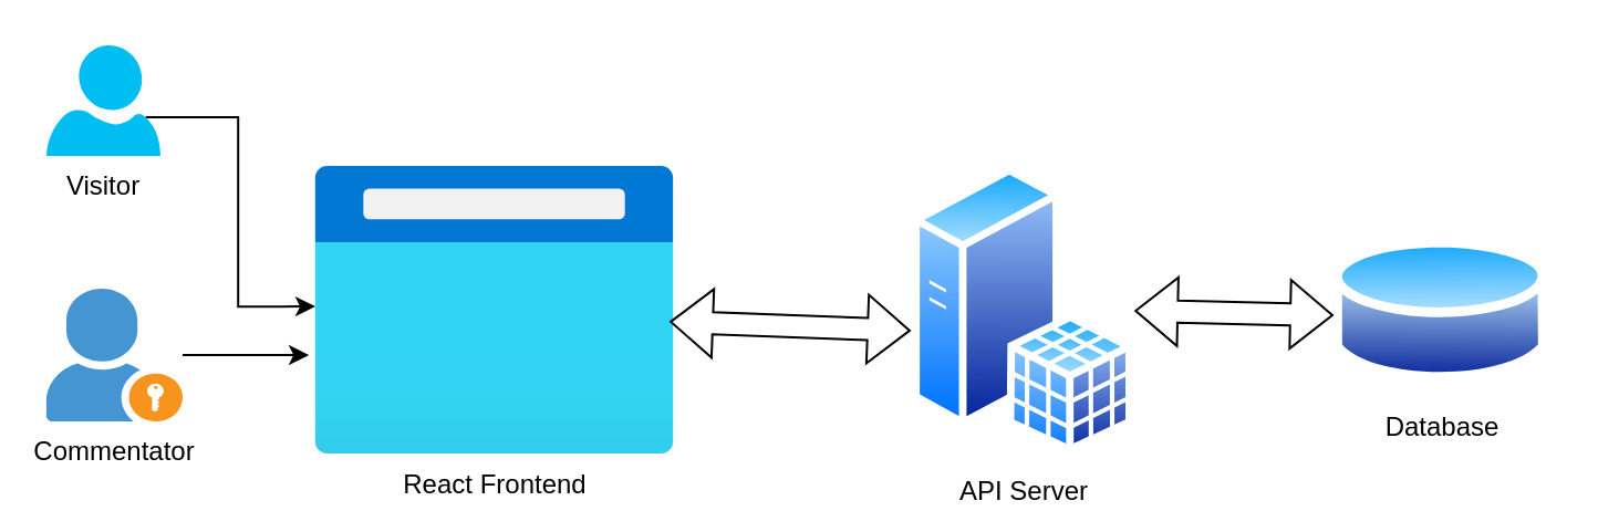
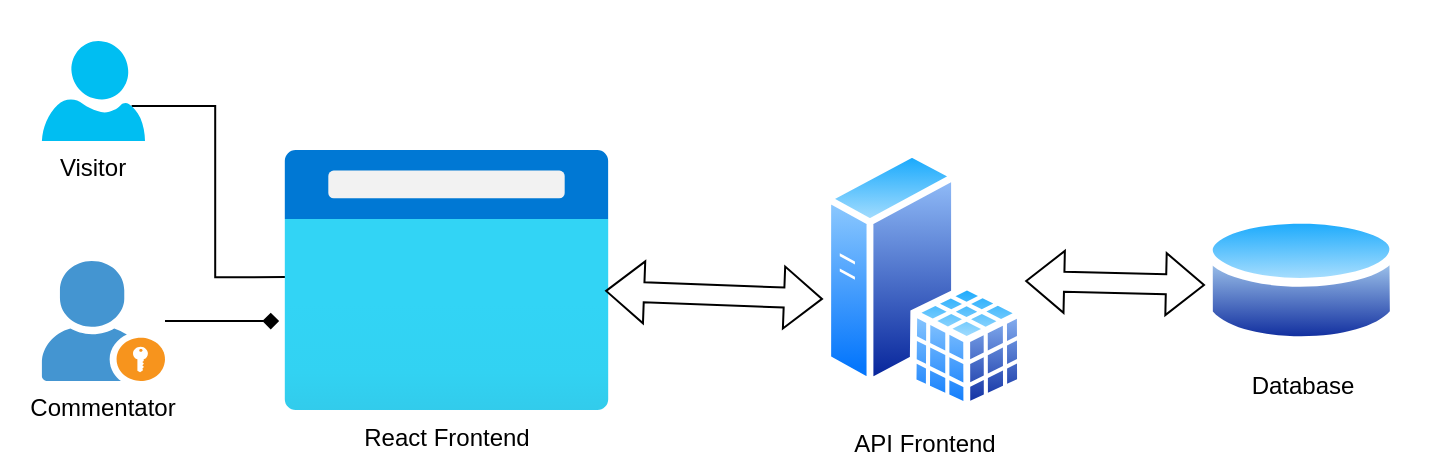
- <mxCell id="3" style="edgeStyle=orthogonalEdgeStyle;rounded=0;orthogonalLoop=1;jettySize=auto;html=1;exitX=0.87;exitY=0.65;exitDx=0;exitDy=0;exitPerimeter=0;entryX=0;entryY=0.485;entryDx=0;entryDy=0;entryPerimeter=0;" edge="1" parent="1" source="4" target="5"><mxGeometry relative="1" as="geometry" /></mxCell>
+ <mxCell id="3" style="edgeStyle=orthogonalEdgeStyle;rounded=0;orthogonalLoop=1;jettySize=auto;html=1;exitX=0.87;exitY=0.65;exitDx=0;exitDy=0;exitPerimeter=0;entryX=0;entryY=0.485;entryDx=0;entryDy=0;entryPerimeter=0;endArrow=none;" edge="1" parent="1" source="4" target="5"><mxGeometry relative="1" as="geometry" /></mxCell>
- <mxCell id="6" value="" style="endArrow=classic;html=1;rounded=0;entryX=-0.018;entryY=0.654;entryDx=0;entryDy=0;entryPerimeter=0;" edge="1" parent="1" source="2" target="5"><mxGeometry width="50" height="50" relative="1" as="geometry"><mxPoint x="342" y="285" as="sourcePoint" /><mxPoint x="392" y="235" as="targetPoint" /></mxGeometry></mxCell>
+ <mxCell id="6" value="" style="endArrow=diamond;html=1;rounded=0;entryX=-0.018;entryY=0.654;entryDx=0;entryDy=0;entryPerimeter=0;" edge="1" parent="1" source="2" target="5"><mxGeometry width="50" height="50" relative="1" as="geometry"><mxPoint x="342" y="285" as="sourcePoint" /><mxPoint x="392" y="235" as="targetPoint" /></mxGeometry></mxCell>
- <mxCell id="7" value="API Server" style="image;aspect=fixed;perimeter=ellipsePerimeter;html=1;align=center;shadow=0;dashed=0;spacingTop=3;image=img/lib/active_directory/sql_server.svg;" vertex="1" parent="1"><mxGeometry x="412" y="75" width="100.1" height="130" as="geometry" /></mxCell>
+ <mxCell id="7" value="API Frontend" style="image;aspect=fixed;perimeter=ellipsePerimeter;html=1;align=center;shadow=0;dashed=0;spacingTop=3;image=img/lib/active_directory/sql_server.svg;" vertex="1" parent="1"><mxGeometry x="412" y="75" width="100.1" height="130" as="geometry" /></mxCell>
